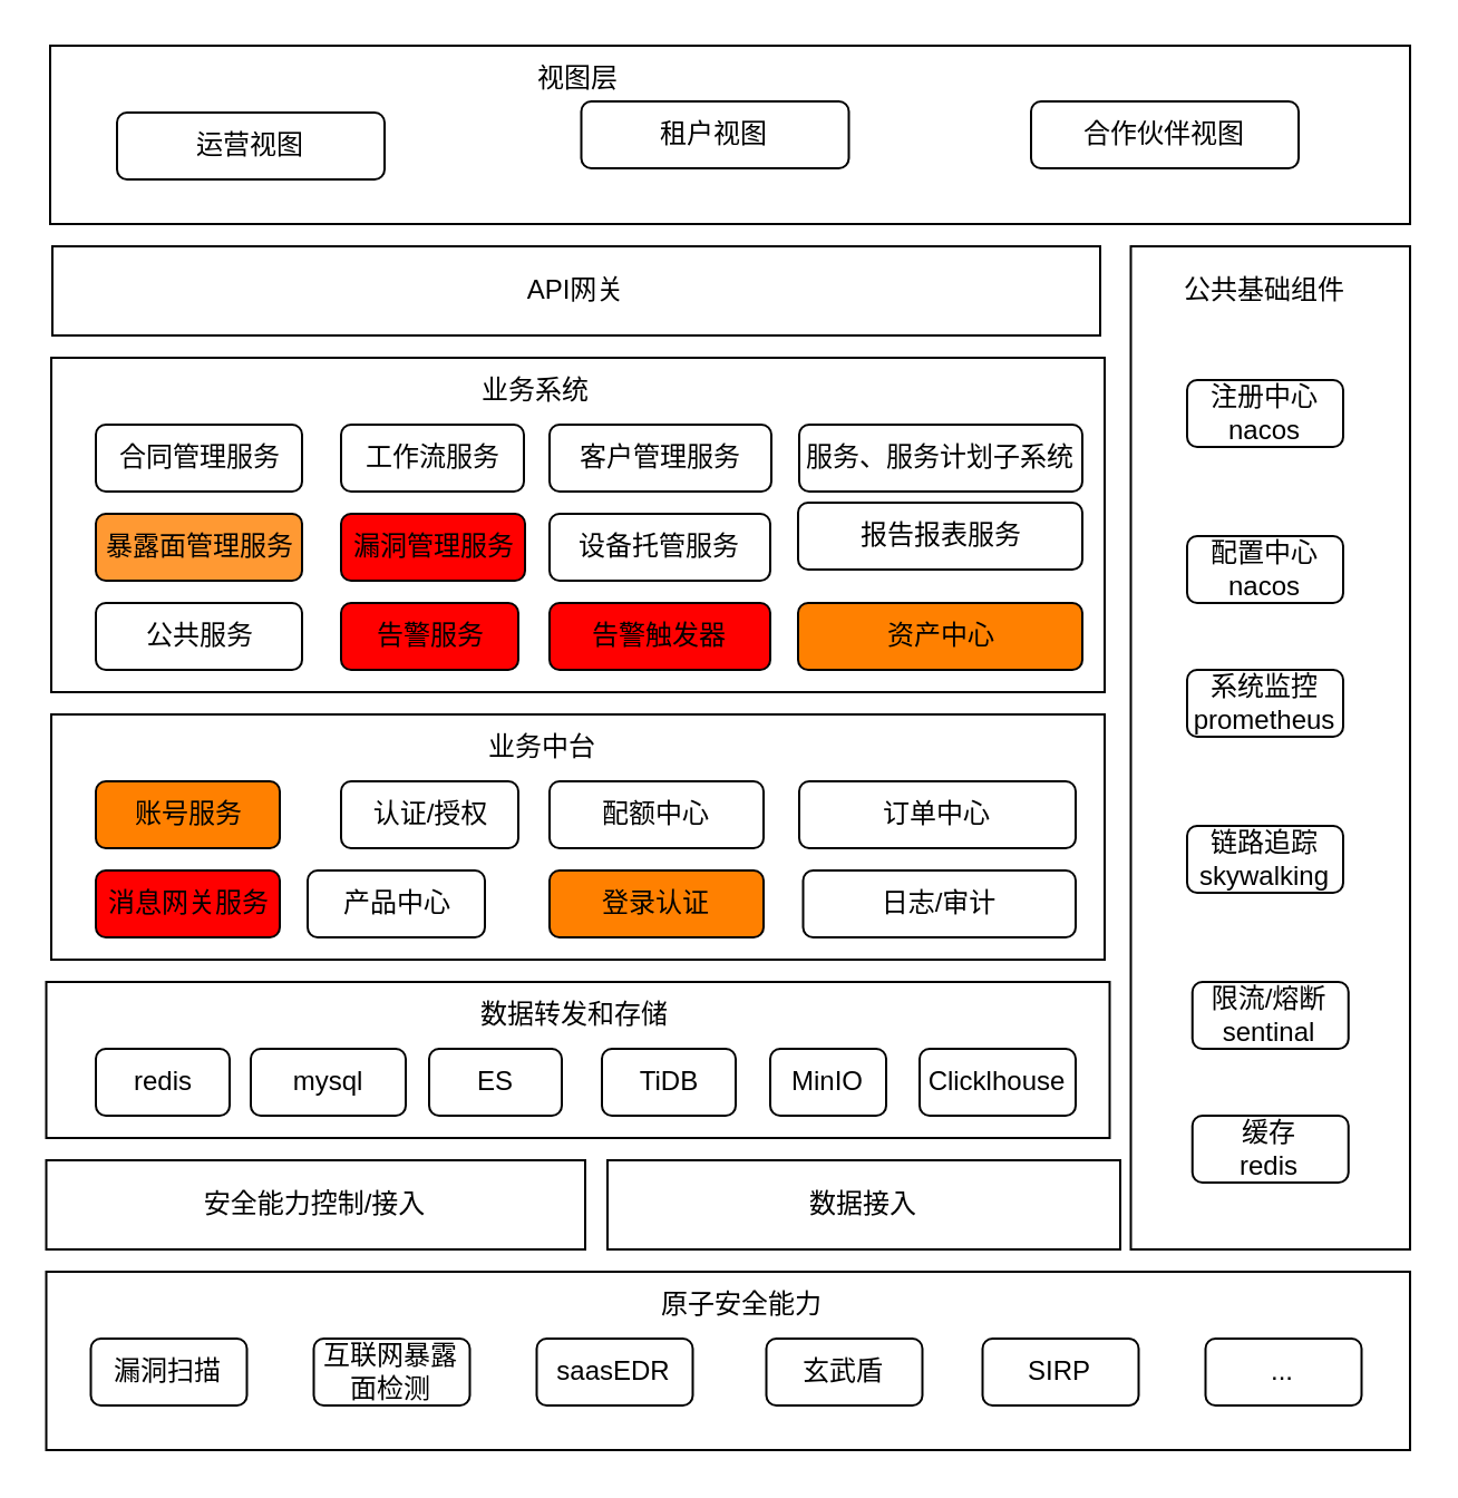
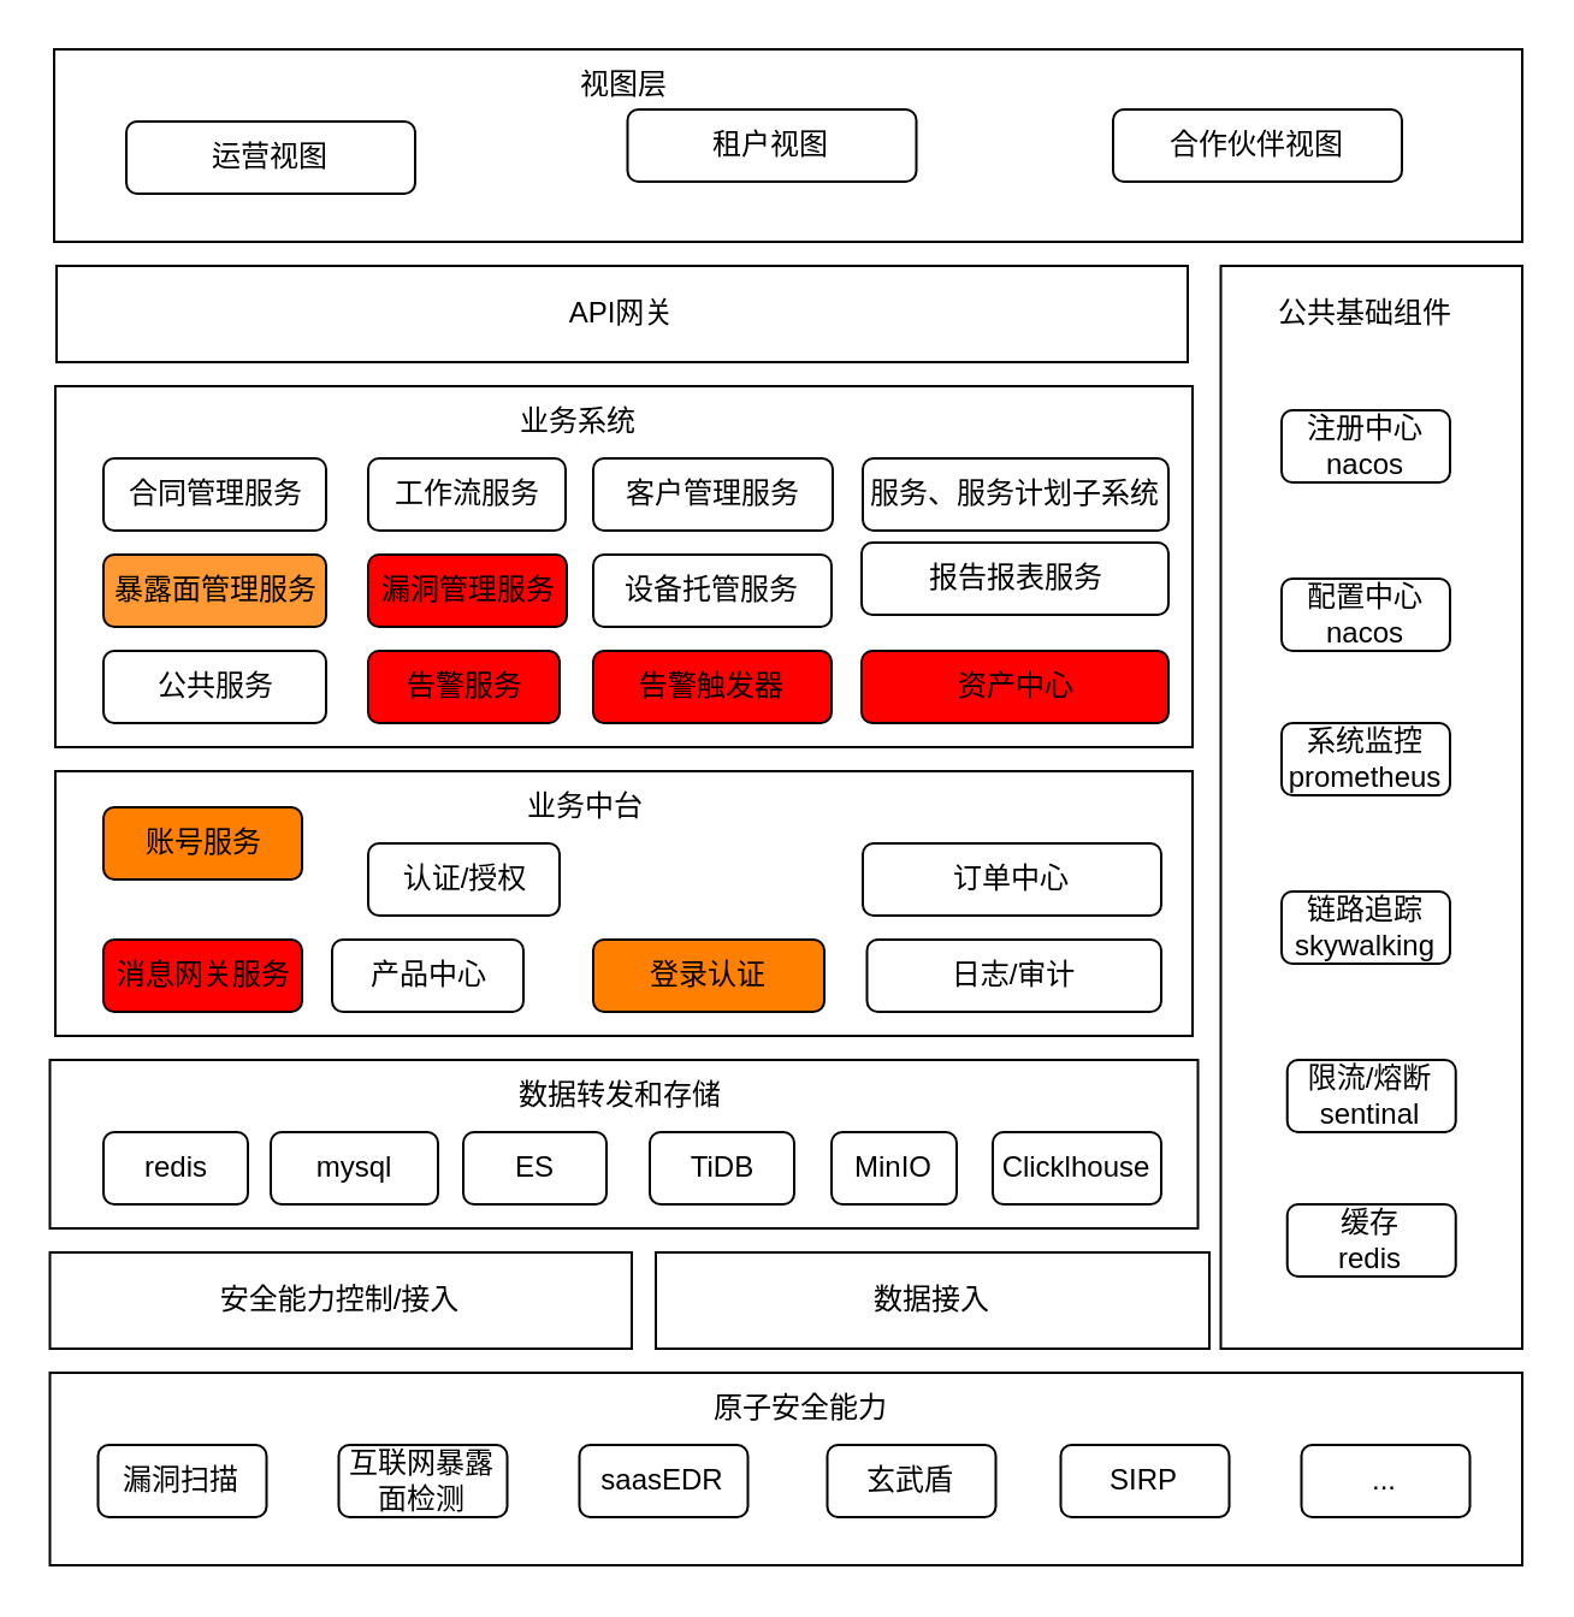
- <mxCell id="21" value="资产中心" style="rounded=1;whiteSpace=wrap;html=1;fillColor=#ff8000;" vertex="1" parent="1"><mxGeometry x="357.5" y="270" width="127.5" height="30" as="geometry" /></mxCell>
+ <mxCell id="21" value="资产中心" style="rounded=1;whiteSpace=wrap;html=1;fillColor=#FF0000;" vertex="1" parent="1"><mxGeometry x="357.5" y="270" width="127.5" height="30" as="geometry" /></mxCell>
- <mxCell id="23" value="账号服务" style="rounded=1;whiteSpace=wrap;html=1;fillColor=#FF8000;" vertex="1" parent="1"><mxGeometry x="42.5" y="350" width="82.5" height="30" as="geometry" /></mxCell>
+ <mxCell id="23" value="账号服务" style="rounded=1;whiteSpace=wrap;html=1;fillColor=#FF8000;" vertex="1" parent="1"><mxGeometry x="42.5" y="335" width="82.5" height="30" as="geometry" /></mxCell>
- <mxCell id="54" value="配额中心" style="rounded=1;whiteSpace=wrap;html=1;" vertex="1" parent="1"><mxGeometry x="246" y="350" width="96" height="30" as="geometry" /></mxCell>
